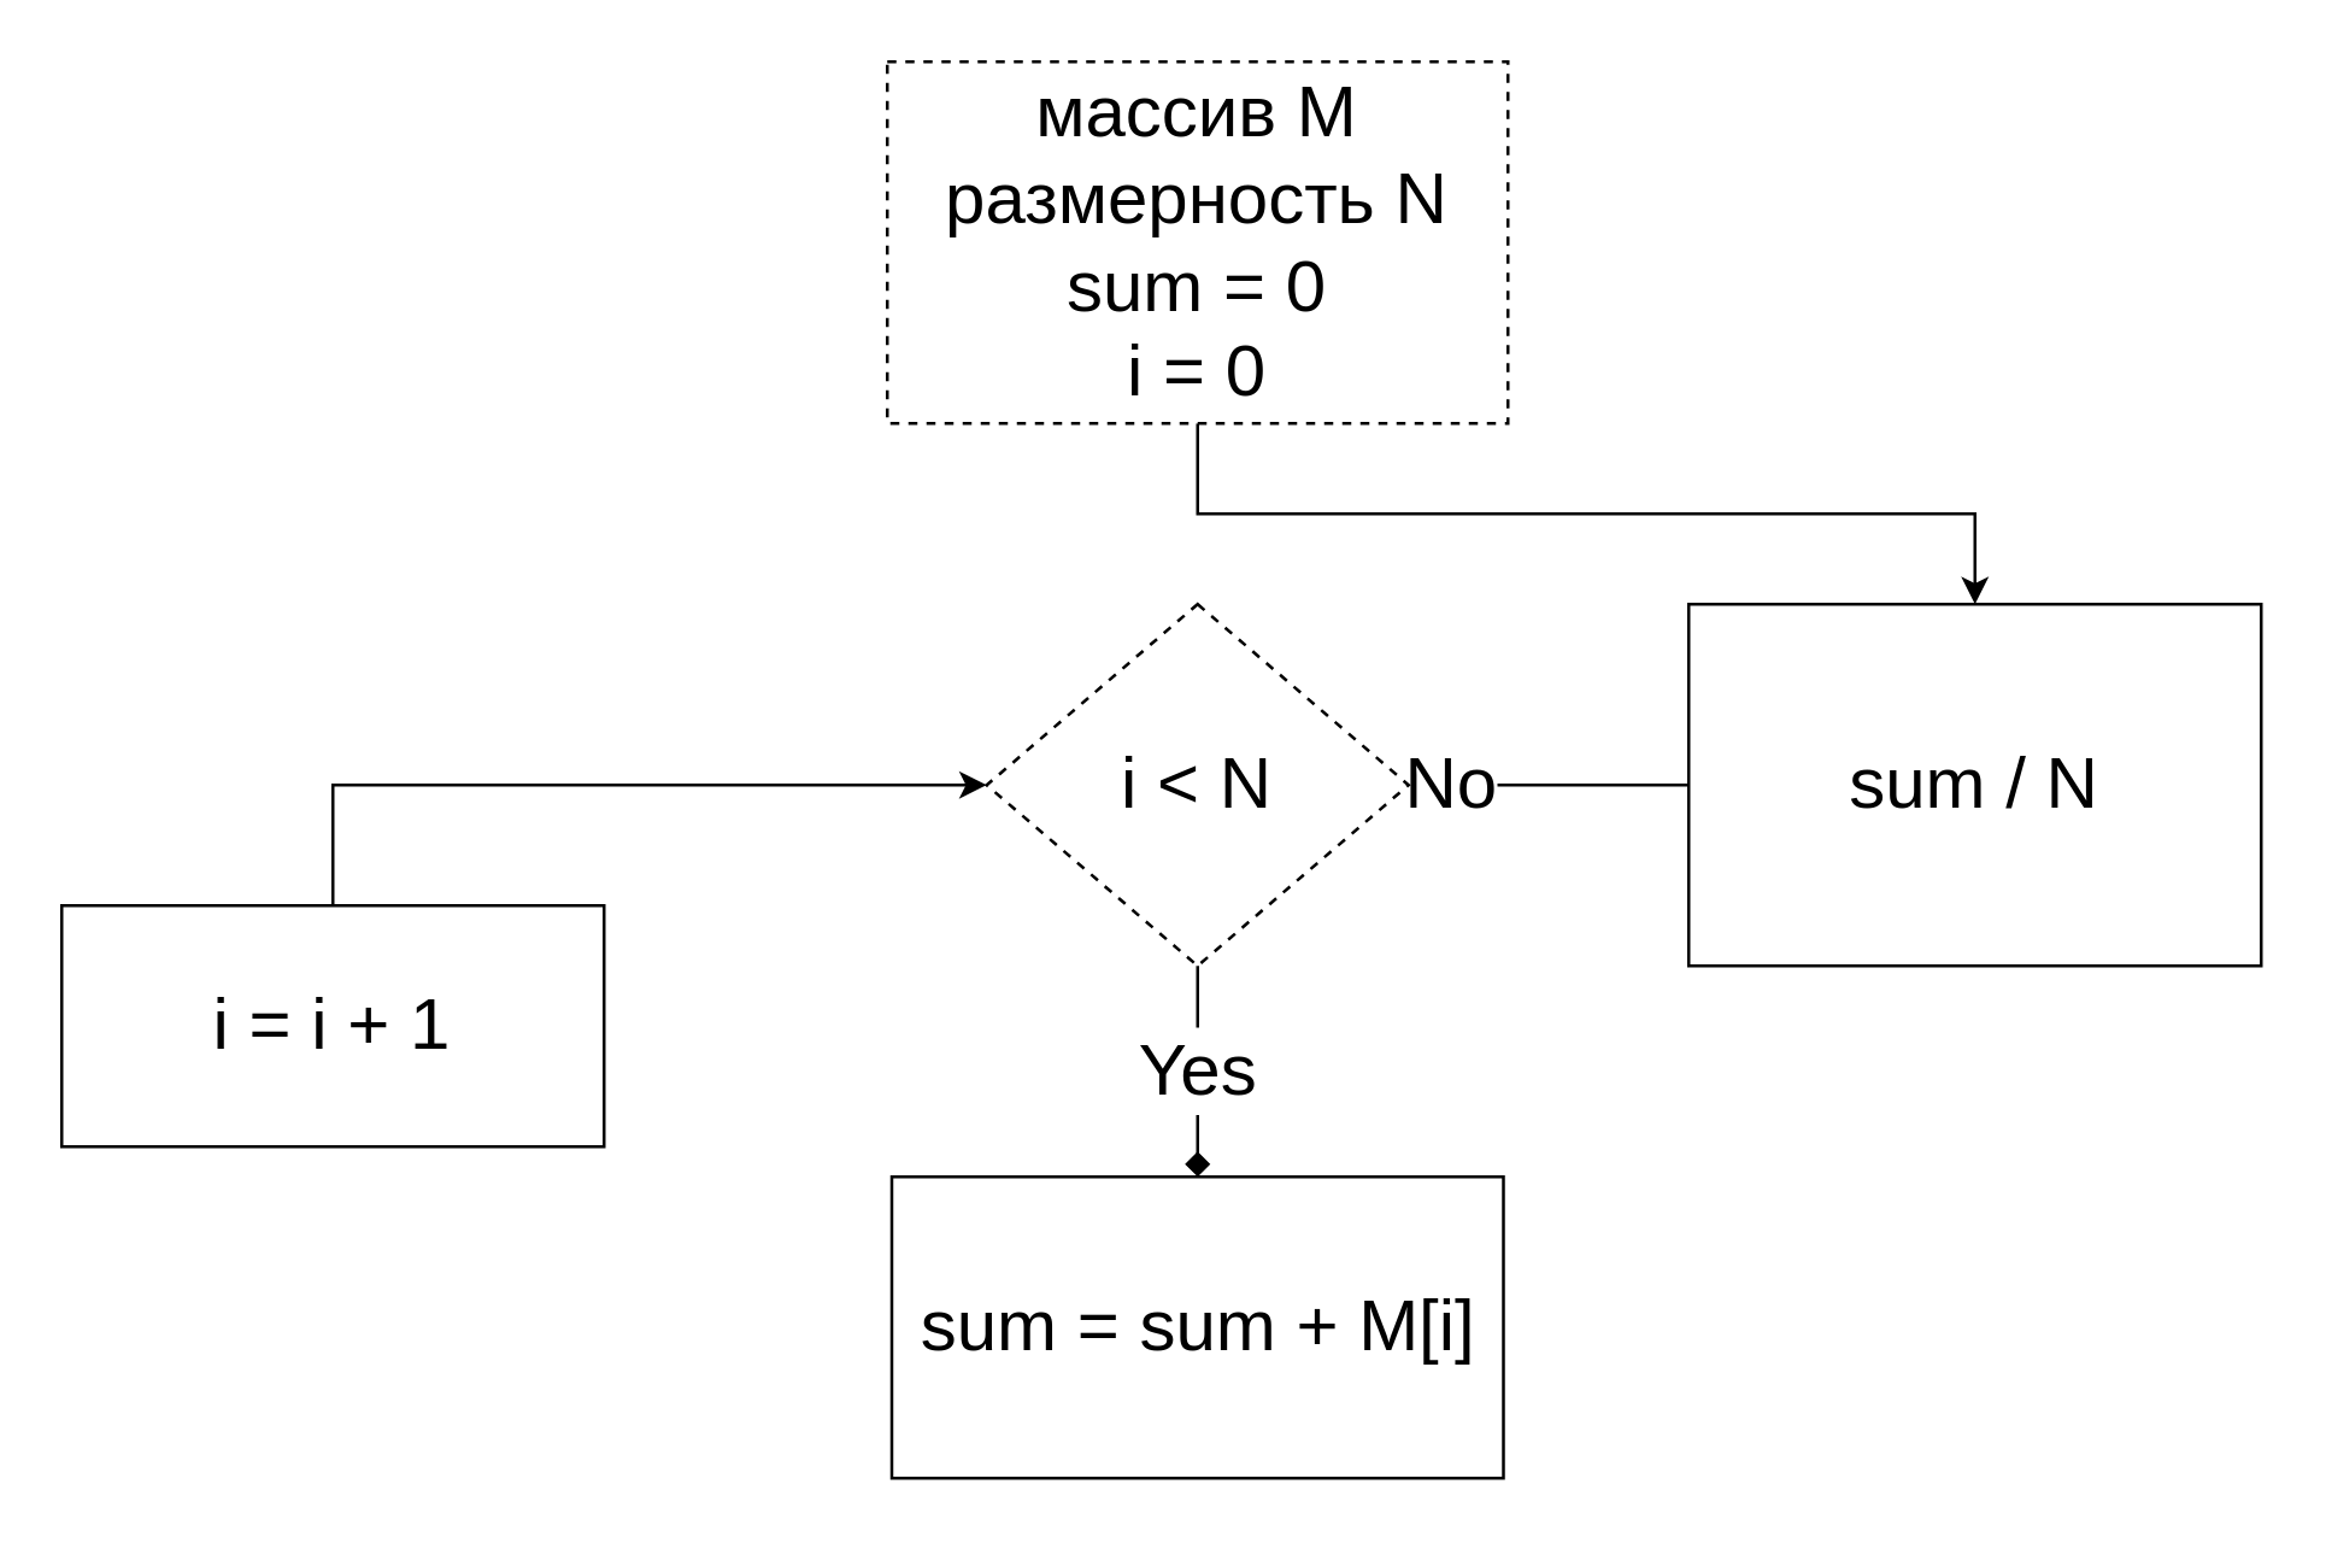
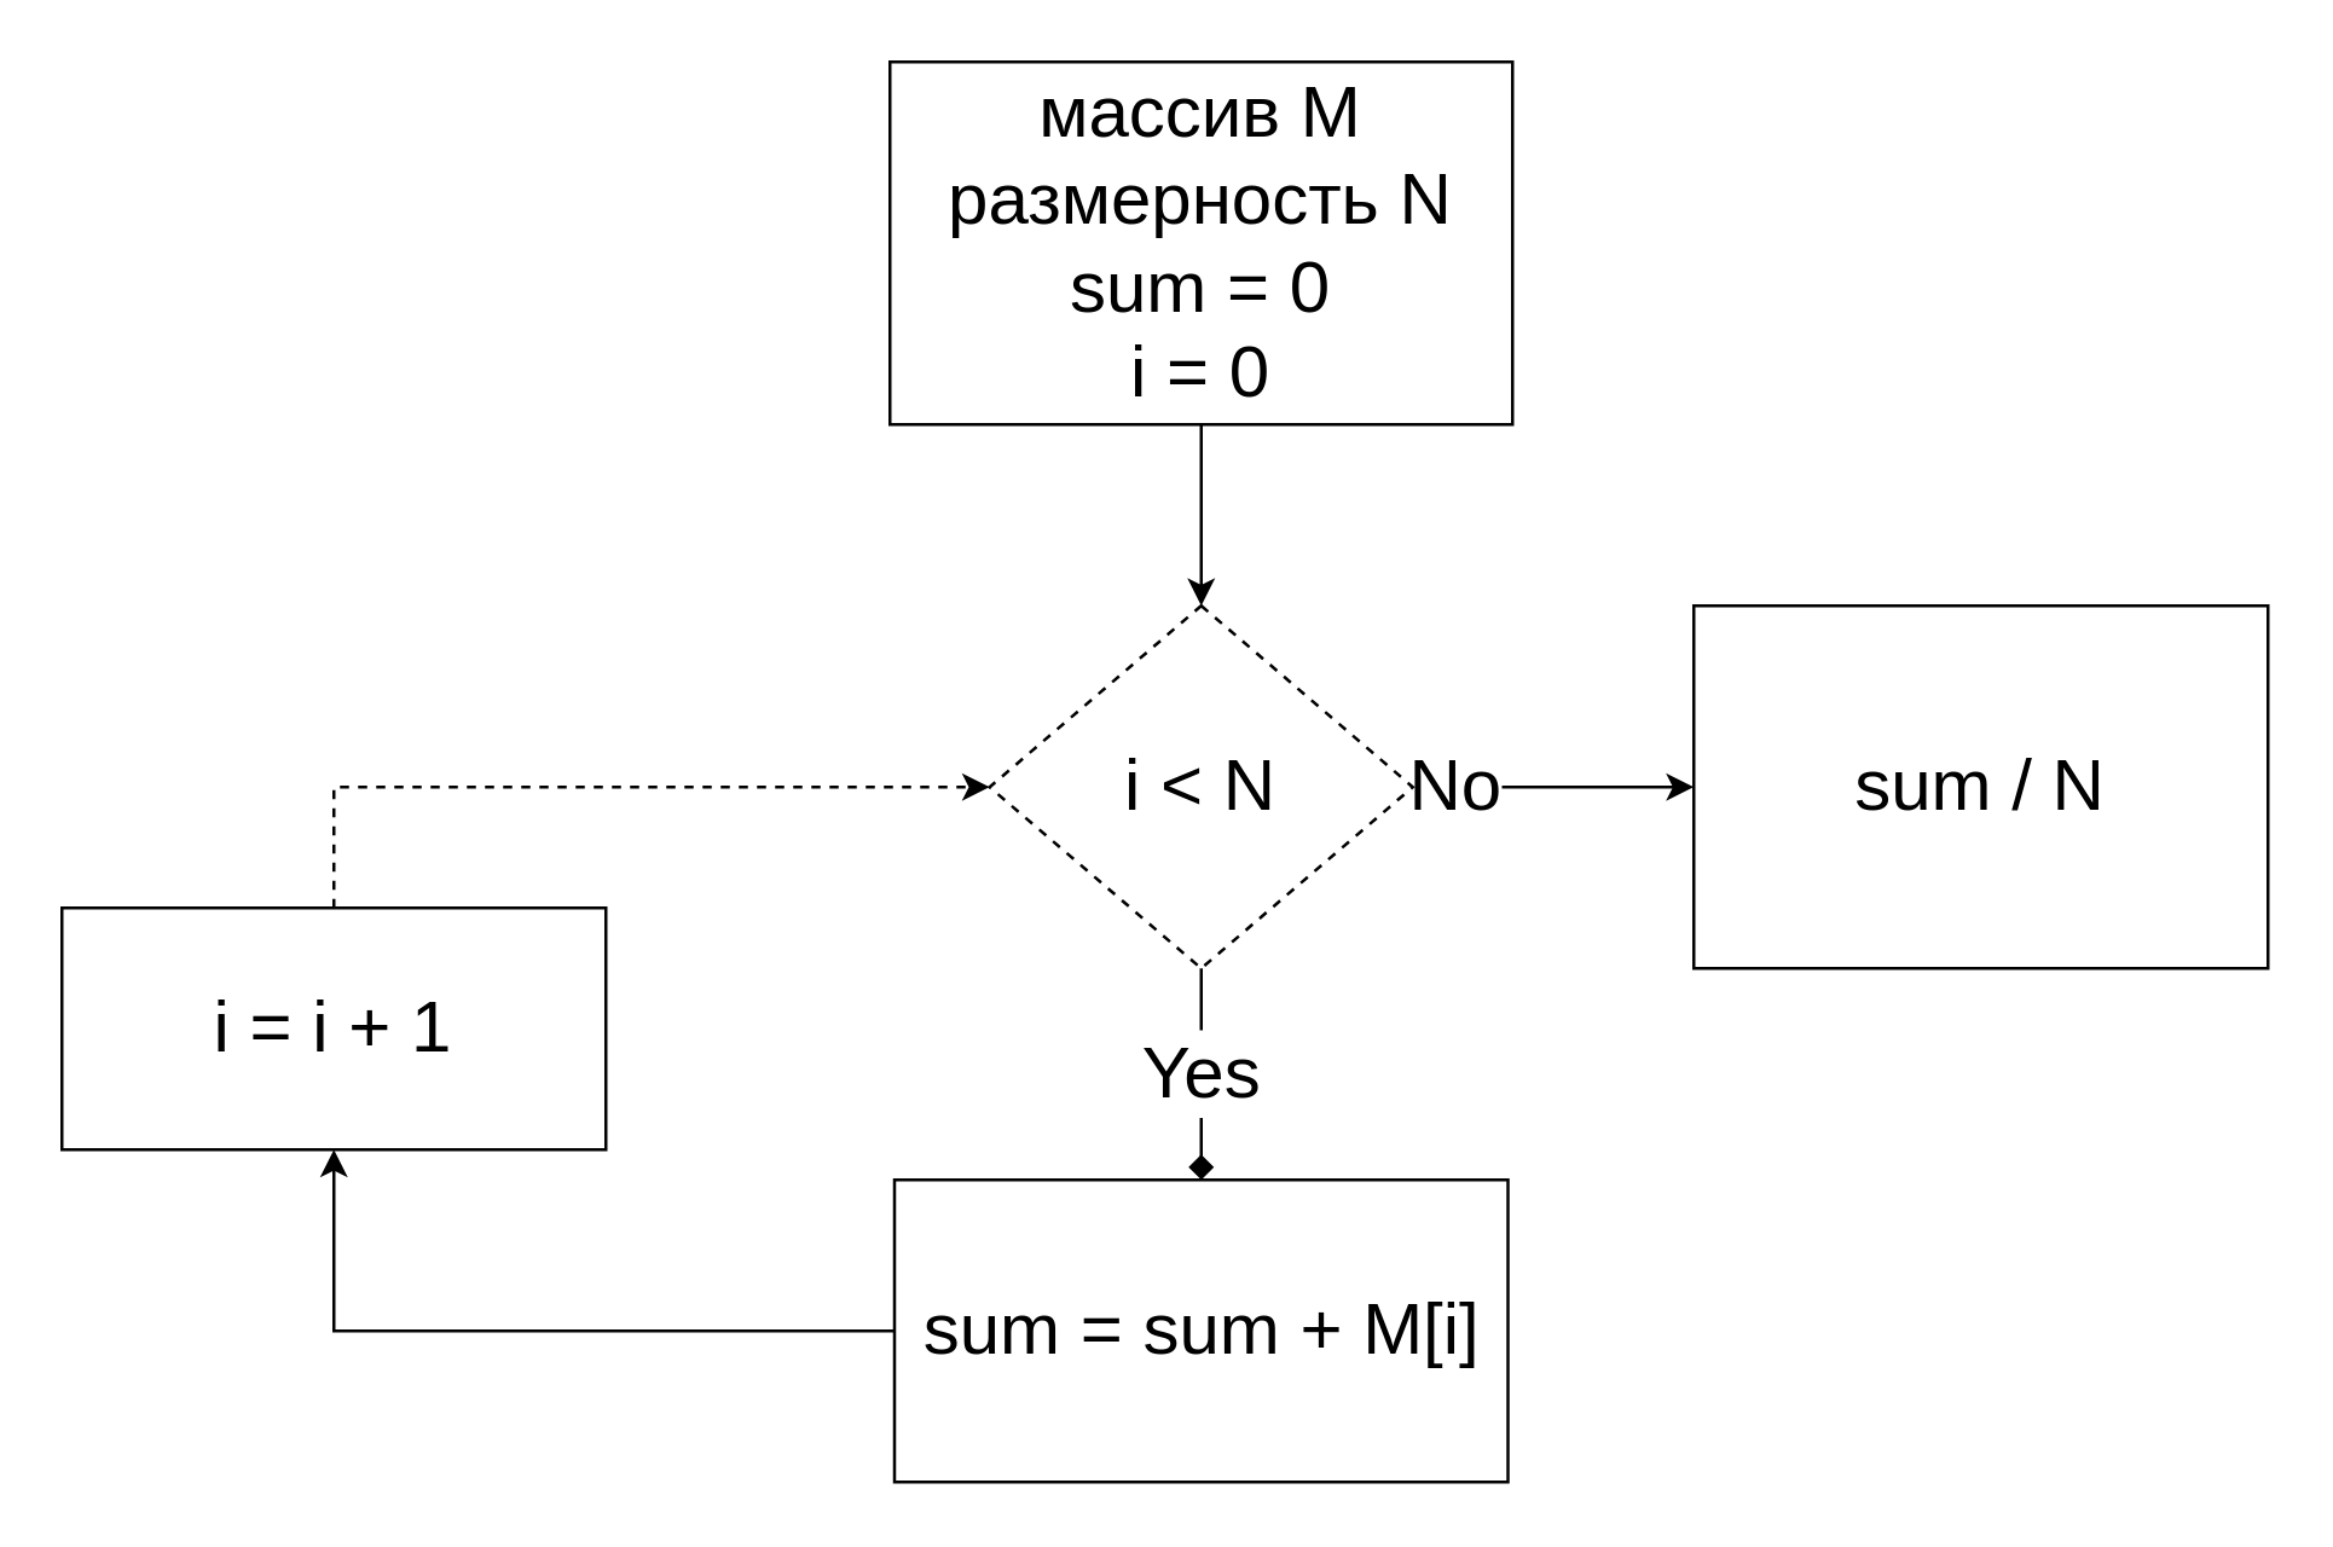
- <mxCell id="3" value="&lt;font style=&quot;font-size: 24px;&quot;&gt;массив M&lt;br&gt;размерность N&lt;br&gt;sum = 0&lt;br&gt;i = 0&lt;br&gt;&lt;/font&gt;" style="rounded=0;whiteSpace=wrap;html=1;dashed=1;" vertex="1" parent="1"><mxGeometry x="294" y="20" width="206" height="120" as="geometry" /></mxCell>
+ <mxCell id="3" value="&lt;font style=&quot;font-size: 24px;&quot;&gt;массив M&lt;br&gt;размерность N&lt;br&gt;sum = 0&lt;br&gt;i = 0&lt;br&gt;&lt;/font&gt;" style="rounded=0;whiteSpace=wrap;html=1;" vertex="1" parent="1"><mxGeometry x="294" y="20" width="206" height="120" as="geometry" /></mxCell>
- <mxCell id="2" style="edgeStyle=orthogonalEdgeStyle;rounded=0;orthogonalLoop=1;jettySize=auto;html=1;exitX=0.5;exitY=1;exitDx=0;exitDy=0;fontSize=24;" edge="1" parent="1" source="3" target="8"><mxGeometry relative="1" as="geometry" /></mxCell>
+ <mxCell id="2" style="edgeStyle=orthogonalEdgeStyle;rounded=0;orthogonalLoop=1;jettySize=auto;html=1;exitX=0.5;exitY=1;exitDx=0;exitDy=0;entryX=0.5;entryY=0;entryDx=0;entryDy=0;fontSize=24;" edge="1" parent="1" source="3" target="7"><mxGeometry relative="1" as="geometry" /></mxCell>
- <mxCell id="11" style="edgeStyle=orthogonalEdgeStyle;rounded=0;orthogonalLoop=1;jettySize=auto;html=1;exitX=0.5;exitY=0;exitDx=0;exitDy=0;entryX=0;entryY=0.5;entryDx=0;entryDy=0;fontSize=24;" edge="1" parent="1" source="12" target="7"><mxGeometry relative="1" as="geometry" /></mxCell>
+ <mxCell id="11" style="edgeStyle=orthogonalEdgeStyle;rounded=0;orthogonalLoop=1;jettySize=auto;html=1;exitX=0.5;exitY=0;exitDx=0;exitDy=0;entryX=0;entryY=0.5;entryDx=0;entryDy=0;fontSize=24;dashed=1;" edge="1" parent="1" source="12" target="7"><mxGeometry relative="1" as="geometry" /></mxCell>
- <mxCell id="4" style="edgeStyle=orthogonalEdgeStyle;rounded=0;orthogonalLoop=1;jettySize=auto;html=1;exitX=1;exitY=0.5;exitDx=0;exitDy=0;entryX=0;entryY=0.5;entryDx=0;entryDy=0;fontSize=24;endArrow=none;" edge="1" parent="1" source="7" target="8"><mxGeometry relative="1" as="geometry" /></mxCell>
+ <mxCell id="4" style="edgeStyle=orthogonalEdgeStyle;rounded=0;orthogonalLoop=1;jettySize=auto;html=1;exitX=1;exitY=0.5;exitDx=0;exitDy=0;entryX=0;entryY=0.5;entryDx=0;entryDy=0;fontSize=24;" edge="1" parent="1" source="7" target="8"><mxGeometry relative="1" as="geometry" /></mxCell>
+ <mxCell id="9" style="edgeStyle=orthogonalEdgeStyle;rounded=0;orthogonalLoop=1;jettySize=auto;html=1;exitX=0;exitY=0.5;exitDx=0;exitDy=0;entryX=0.5;entryY=1;entryDx=0;entryDy=0;fontSize=24;" edge="1" parent="1" source="10" target="12"><mxGeometry relative="1" as="geometry" /></mxCell>
